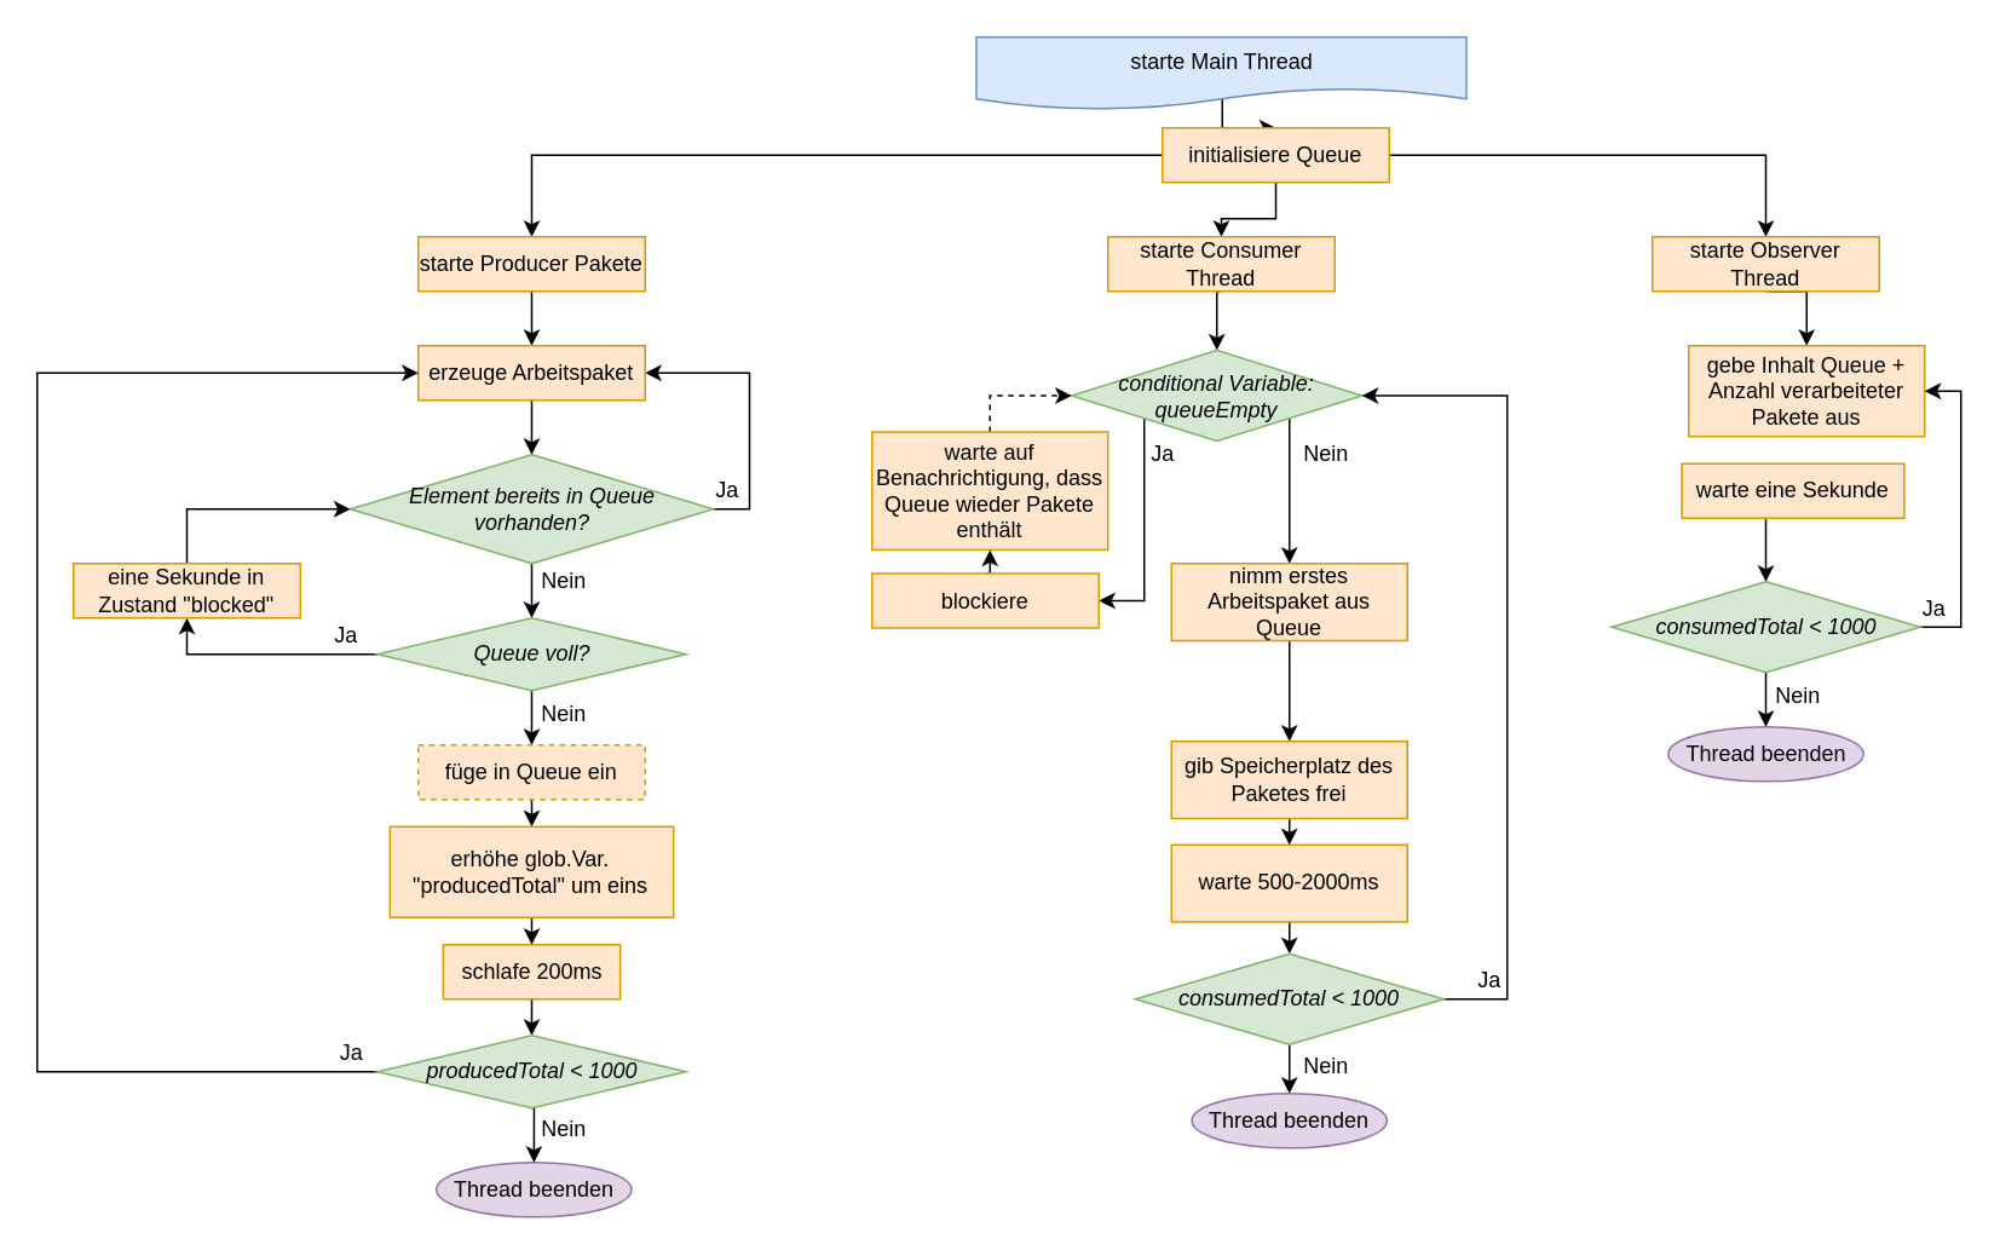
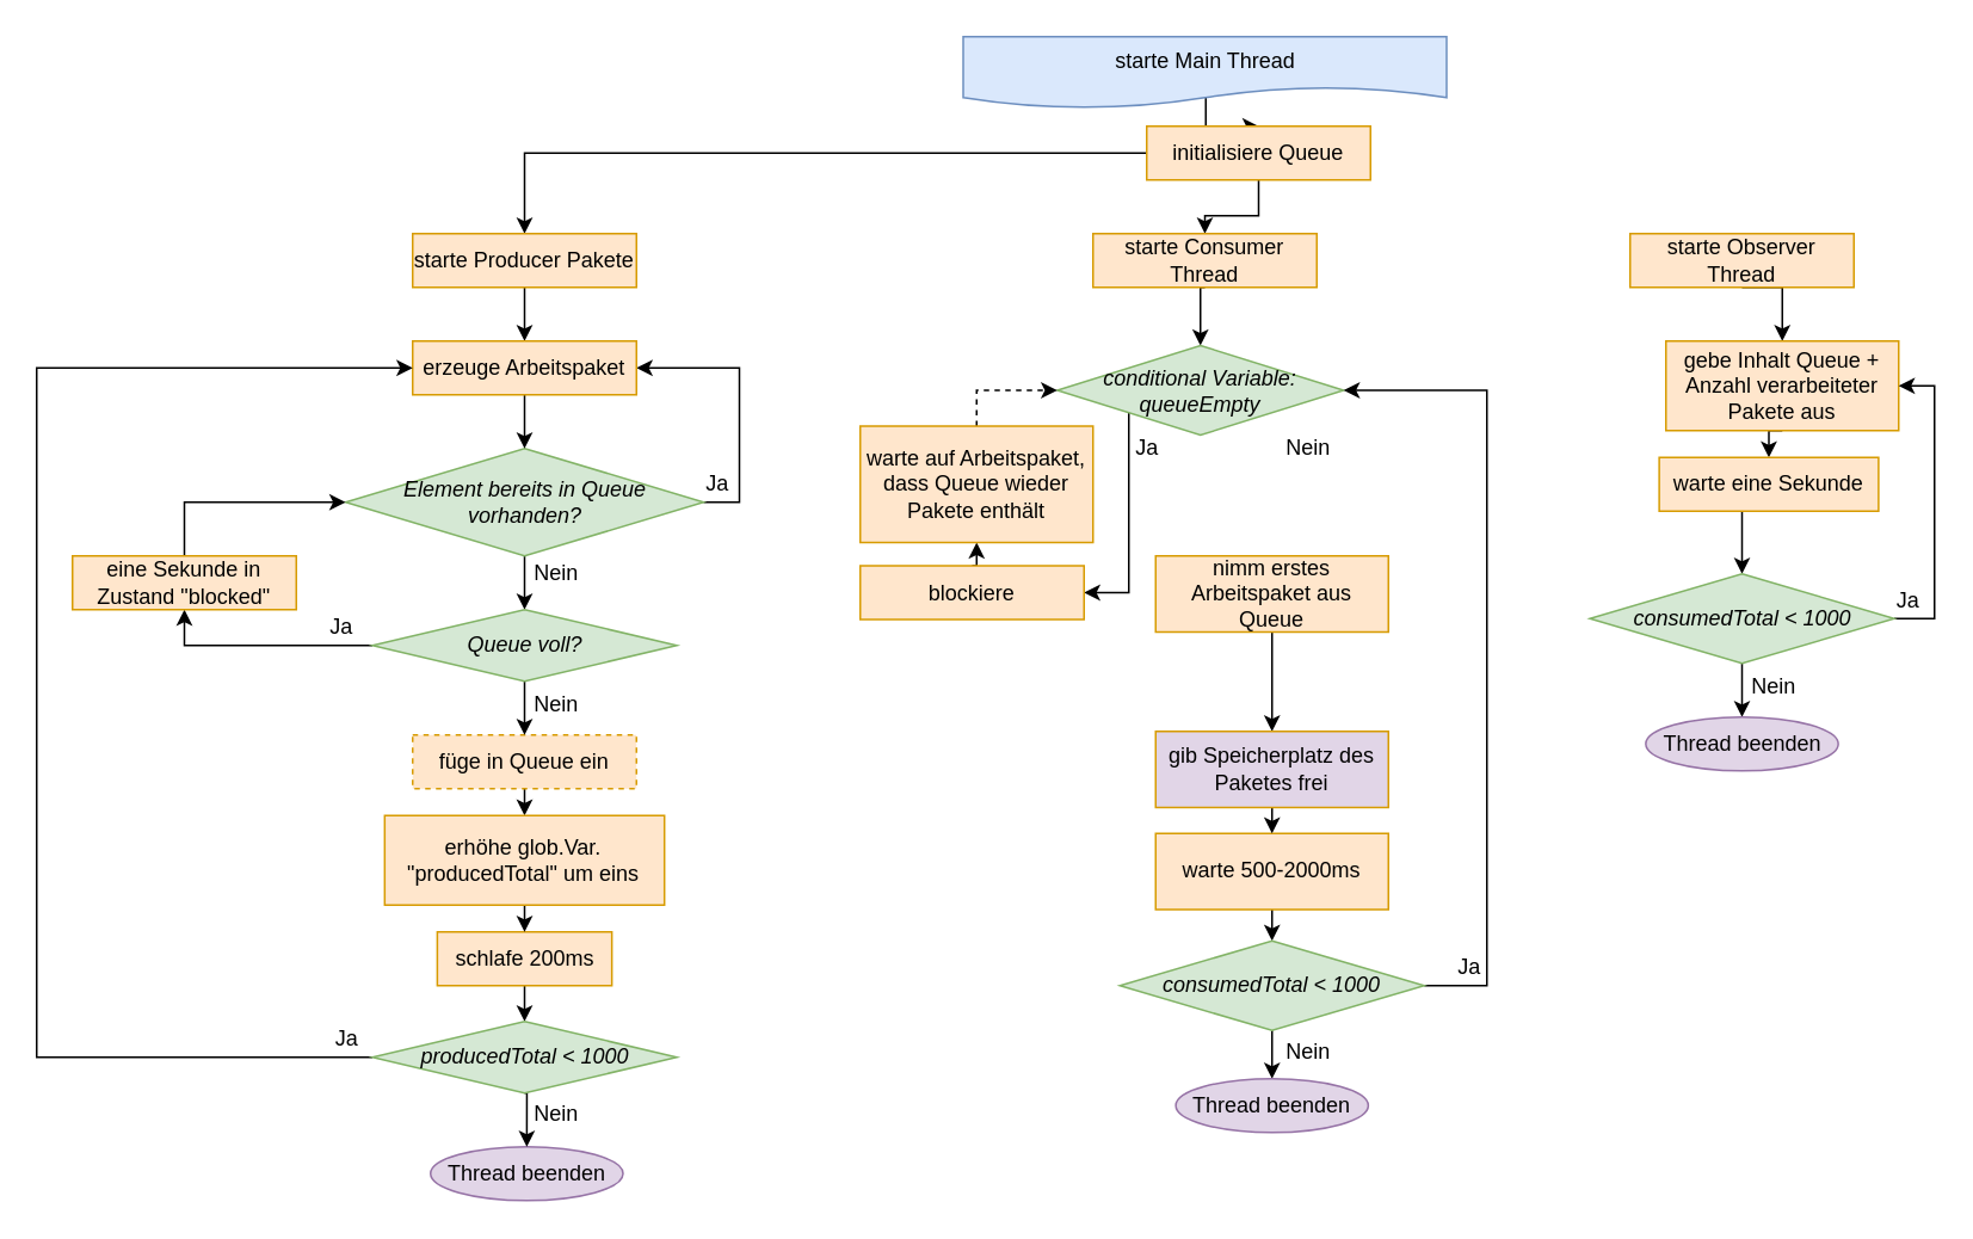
- <mxCell id="5" style="edgeStyle=orthogonalEdgeStyle;rounded=0;orthogonalLoop=1;jettySize=auto;html=1;exitX=1;exitY=0.5;exitDx=0;exitDy=0;entryX=0.5;entryY=0;entryDx=0;entryDy=0;" parent="1" source="7" target="11" edge="1"><mxGeometry relative="1" as="geometry" /></mxCell>
+ <mxCell id="14" style="edgeStyle=orthogonalEdgeStyle;rounded=0;orthogonalLoop=1;jettySize=auto;html=1;exitX=0.5;exitY=1;exitDx=0;exitDy=0;entryX=0.5;entryY=0;entryDx=0;entryDy=0;" parent="1" source="15" target="20" edge="1"><mxGeometry relative="1" as="geometry" /></mxCell>
- <mxCell id="51" style="edgeStyle=orthogonalEdgeStyle;rounded=0;orthogonalLoop=1;jettySize=auto;html=1;exitX=1;exitY=1;exitDx=0;exitDy=0;entryX=0.5;entryY=0;entryDx=0;entryDy=0;" parent="1" source="52" target="59" edge="1"><mxGeometry relative="1" as="geometry" /></mxCell>
- <mxCell id="57" value="warte auf Benachrichtigung, dass Queue wieder Pakete enthält" style="rounded=0;whiteSpace=wrap;html=1;fillColor=#ffe6cc;strokeColor=#d79b00;" parent="1" vertex="1"><mxGeometry x="480" y="237.5" width="130" height="65" as="geometry" /></mxCell>
+ <mxCell id="57" value="warte auf Arbeitspaket, dass Queue wieder Pakete enthält" style="rounded=0;whiteSpace=wrap;html=1;fillColor=#ffe6cc;strokeColor=#d79b00;" parent="1" vertex="1"><mxGeometry x="480" y="237.5" width="130" height="65" as="geometry" /></mxCell>
- <mxCell id="63" value="gib Speicherplatz des Paketes frei" style="rounded=0;whiteSpace=wrap;html=1;fillColor=#ffe6cc;strokeColor=#d79b00;" parent="1" vertex="1"><mxGeometry x="645" y="408" width="130" height="42.5" as="geometry" /></mxCell>
+ <mxCell id="63" value="gib Speicherplatz des Paketes frei" style="rounded=0;whiteSpace=wrap;html=1;fillColor=#e1d5e7;strokeColor=#d79b00;" parent="1" vertex="1"><mxGeometry x="645" y="408" width="130" height="42.5" as="geometry" /></mxCell>
